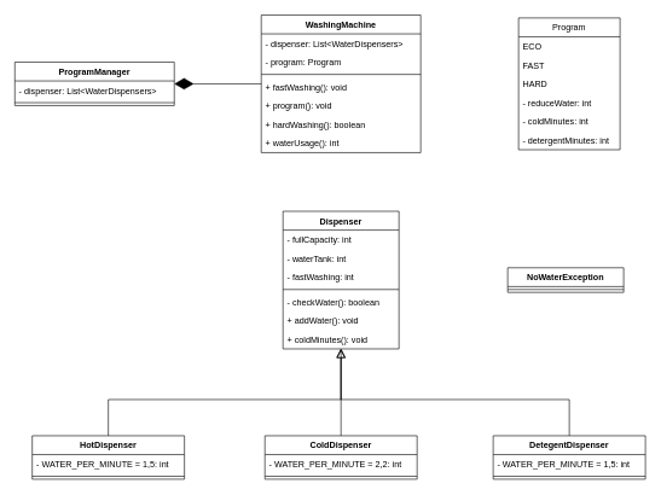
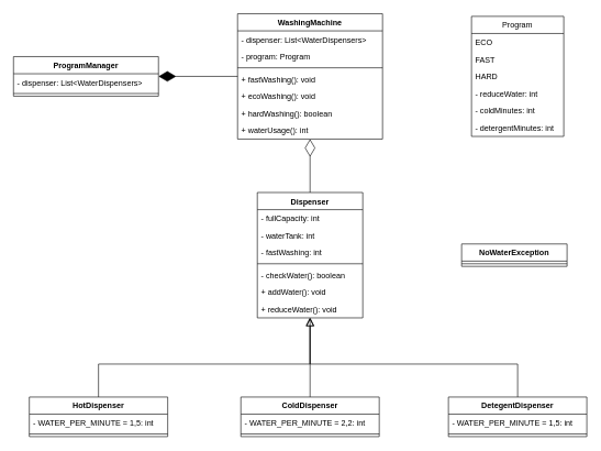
- <mxCell id="10" value="+ program(): void" style="text;strokeColor=none;fillColor=none;align=left;verticalAlign=top;spacingLeft=4;spacingRight=4;overflow=hidden;rotatable=0;points=[[0,0.5],[1,0.5]];portConstraint=eastwest;" vertex="1" parent="5"><mxGeometry y="112" width="220" height="26" as="geometry" /></mxCell>
+ <mxCell id="10" value="+ ecoWashing(): void" style="text;strokeColor=none;fillColor=none;align=left;verticalAlign=top;spacingLeft=4;spacingRight=4;overflow=hidden;rotatable=0;points=[[0,0.5],[1,0.5]];portConstraint=eastwest;" vertex="1" parent="5"><mxGeometry y="112" width="220" height="26" as="geometry" /></mxCell>
+ <mxCell id="35" value="" style="endArrow=diamondThin;endFill=0;endSize=24;html=1;rounded=0;" edge="1" parent="1" source="15" target="5"><mxGeometry width="160" relative="1" as="geometry"><mxPoint x="330" y="241" as="sourcePoint" /><mxPoint x="310" y="271" as="targetPoint" /></mxGeometry></mxCell>
- <mxCell id="22" value="+ coldMinutes(): void" style="text;strokeColor=none;fillColor=none;align=left;verticalAlign=top;spacingLeft=4;spacingRight=4;overflow=hidden;rotatable=0;points=[[0,0.5],[1,0.5]];portConstraint=eastwest;" vertex="1" parent="15"><mxGeometry y="164" width="160" height="26" as="geometry" /></mxCell>
+ <mxCell id="22" value="+ reduceWater(): void" style="text;strokeColor=none;fillColor=none;align=left;verticalAlign=top;spacingLeft=4;spacingRight=4;overflow=hidden;rotatable=0;points=[[0,0.5],[1,0.5]];portConstraint=eastwest;" vertex="1" parent="15"><mxGeometry y="164" width="160" height="26" as="geometry" /></mxCell>
